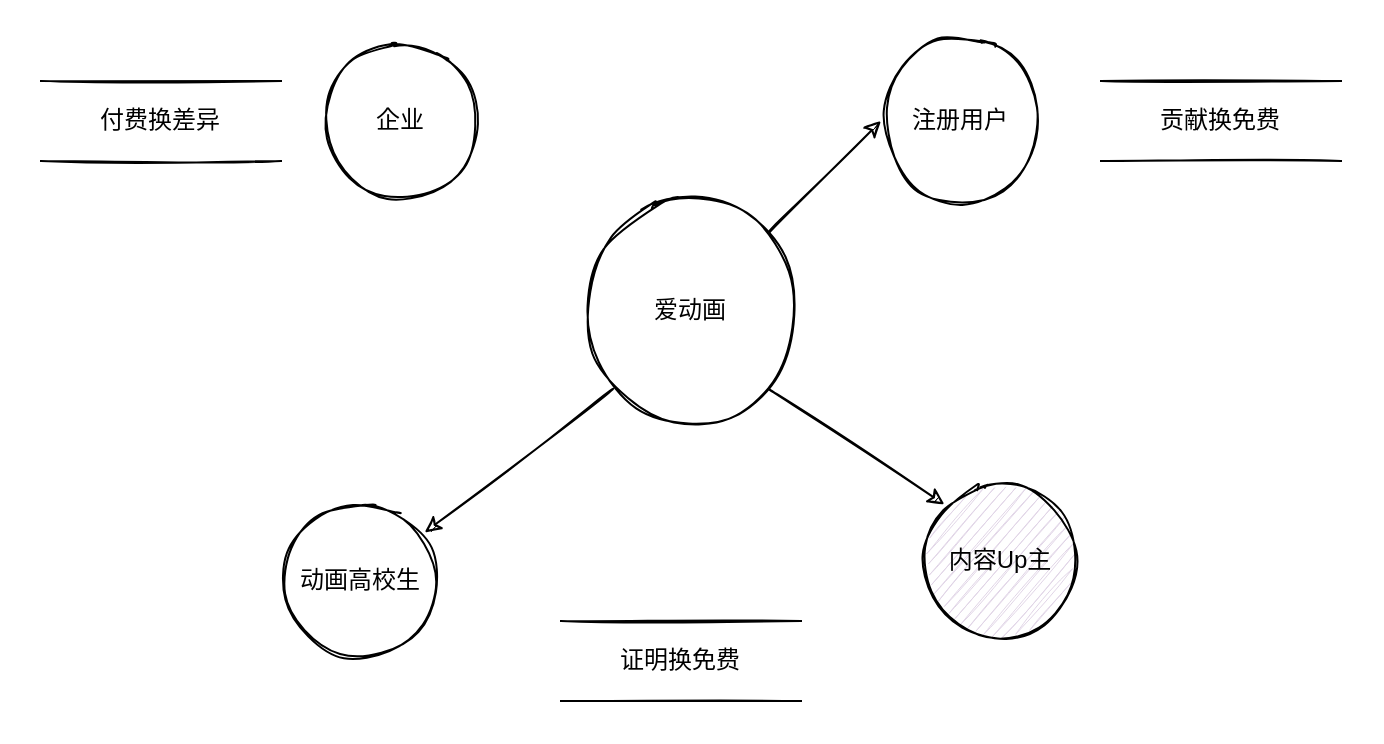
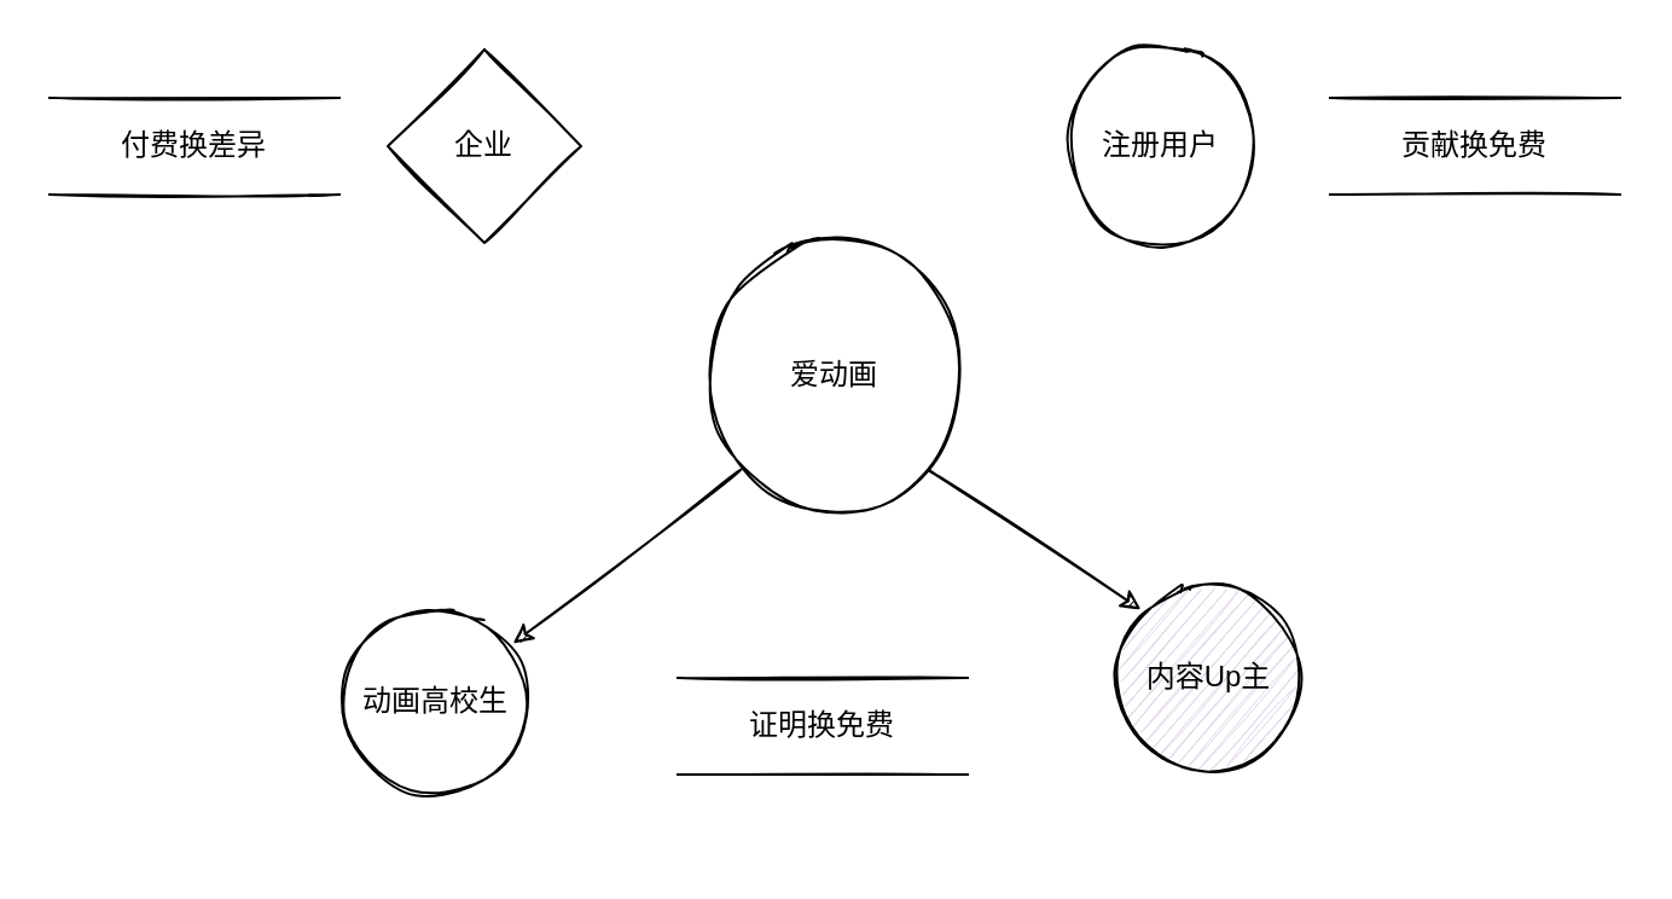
- <mxCell id="6" value="企业" style="ellipse;whiteSpace=wrap;html=1;aspect=fixed;sketch=1;" parent="1" vertex="1"><mxGeometry x="160" y="20" width="80" height="80" as="geometry" /></mxCell>
+ <mxCell id="6" value="企业" style="rhombus;whiteSpace=wrap;html=1;aspect=fixed;sketch=1;" parent="1" vertex="1"><mxGeometry x="160" y="20" width="80" height="80" as="geometry" /></mxCell>
- <mxCell id="7" value="" style="endArrow=classic;html=1;rounded=0;exitX=1;exitY=0;exitDx=0;exitDy=0;entryX=0;entryY=0.5;entryDx=0;entryDy=0;sketch=1;curved=1;" parent="1" source="2" target="3" edge="1"><mxGeometry width="50" height="50" relative="1" as="geometry"><mxPoint x="320" y="60" as="sourcePoint" /><mxPoint x="370" y="10" as="targetPoint" /></mxGeometry></mxCell>
- <mxCell id="11" value="证明换免费" style="shape=partialRectangle;whiteSpace=wrap;html=1;left=0;right=0;fillColor=none;sketch=1;" parent="1" vertex="1"><mxGeometry x="280" y="310" width="120" height="40" as="geometry" /></mxCell>
+ <mxCell id="11" value="证明换免费" style="shape=partialRectangle;whiteSpace=wrap;html=1;left=0;right=0;fillColor=none;sketch=1;" parent="1" vertex="1"><mxGeometry x="280" y="280" width="120" height="40" as="geometry" /></mxCell>
